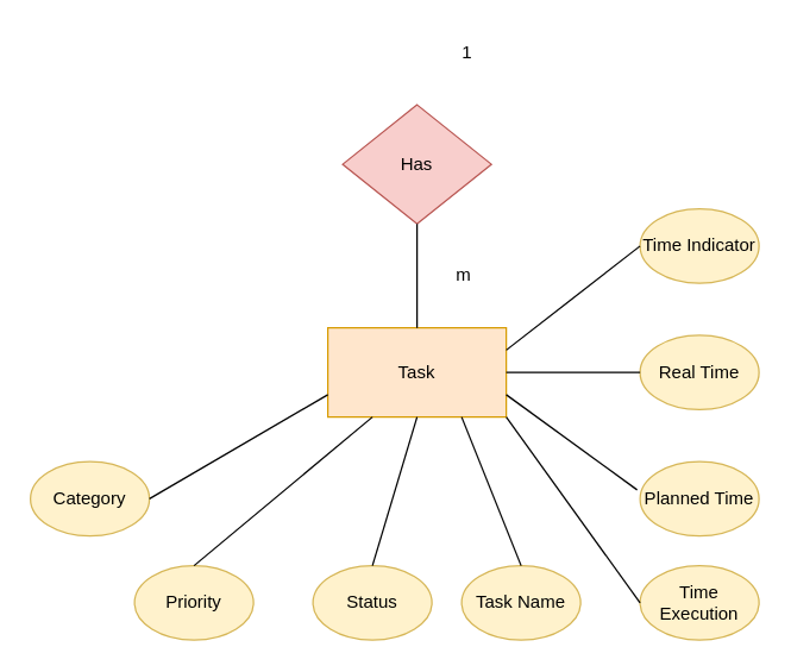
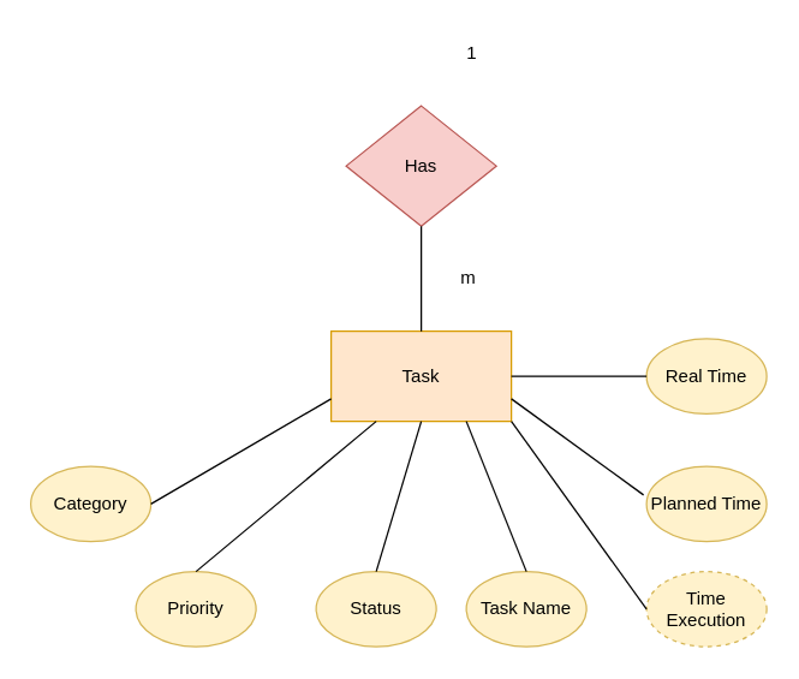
- <mxCell id="6" value="Time Indicator" style="ellipse;whiteSpace=wrap;html=1;fillColor=#fff2cc;strokeColor=#d6b656;" vertex="1" parent="1"><mxGeometry x="430" y="140" width="80" height="50" as="geometry" /></mxCell>
- <mxCell id="17" value="" style="endArrow=none;html=1;rounded=0;entryX=0;entryY=0.5;entryDx=0;entryDy=0;exitX=1;exitY=0.25;exitDx=0;exitDy=0;" edge="1" parent="1" source="2" target="6"><mxGeometry width="50" height="50" relative="1" as="geometry"><mxPoint x="350" y="210" as="sourcePoint" /><mxPoint x="310" y="220" as="targetPoint" /></mxGeometry></mxCell>
- <mxCell id="8" value="Time Execution" style="ellipse;whiteSpace=wrap;html=1;fillColor=#fff2cc;strokeColor=#d6b656;" vertex="1" parent="1"><mxGeometry x="430" y="380" width="80" height="50" as="geometry" /></mxCell>
+ <mxCell id="8" value="Time Execution" style="ellipse;whiteSpace=wrap;html=1;fillColor=#fff2cc;strokeColor=#d6b656;dashed=1;" vertex="1" parent="1"><mxGeometry x="430" y="380" width="80" height="50" as="geometry" /></mxCell>
